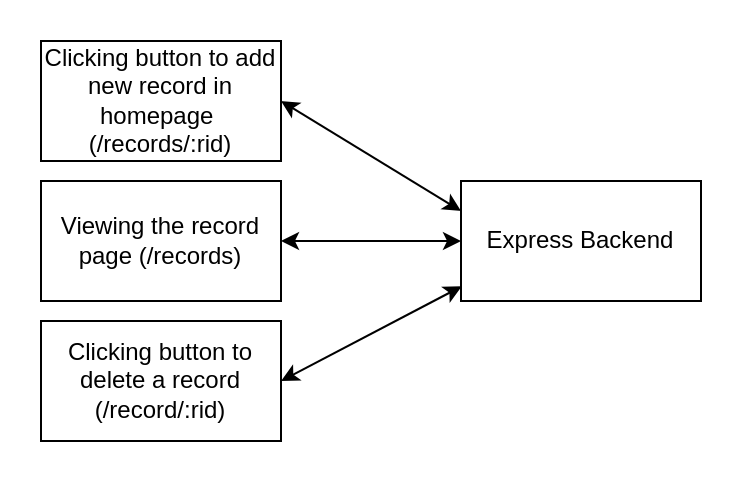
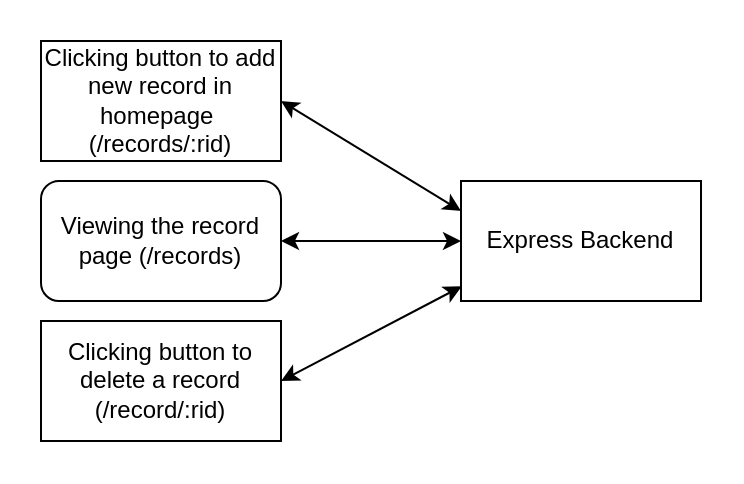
- <mxCell id="6" value="Viewing the record page (/records)" style="rounded=0;whiteSpace=wrap;html=1;" vertex="1" parent="1"><mxGeometry x="20" y="90" width="120" height="60" as="geometry" /></mxCell>
+ <mxCell id="6" value="Viewing the record page (/records)" style="whiteSpace=wrap;html=1;rounded=1;" vertex="1" parent="1"><mxGeometry x="20" y="90" width="120" height="60" as="geometry" /></mxCell>
